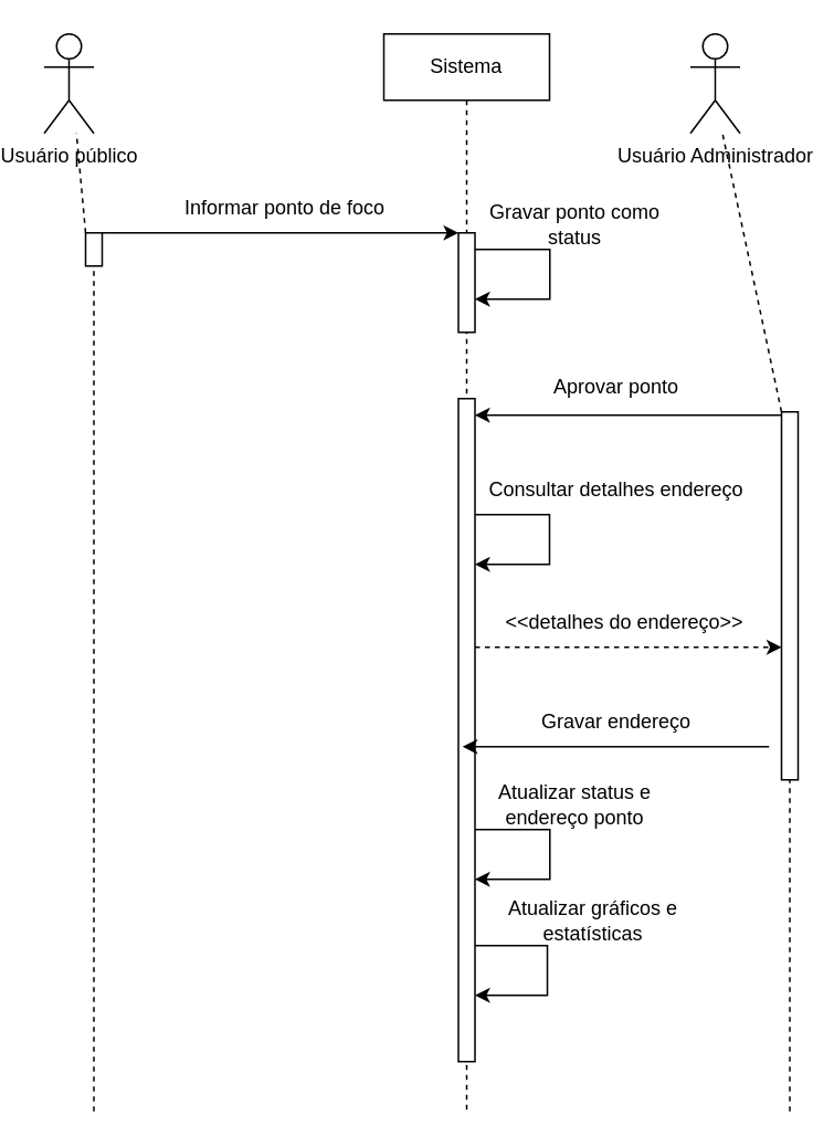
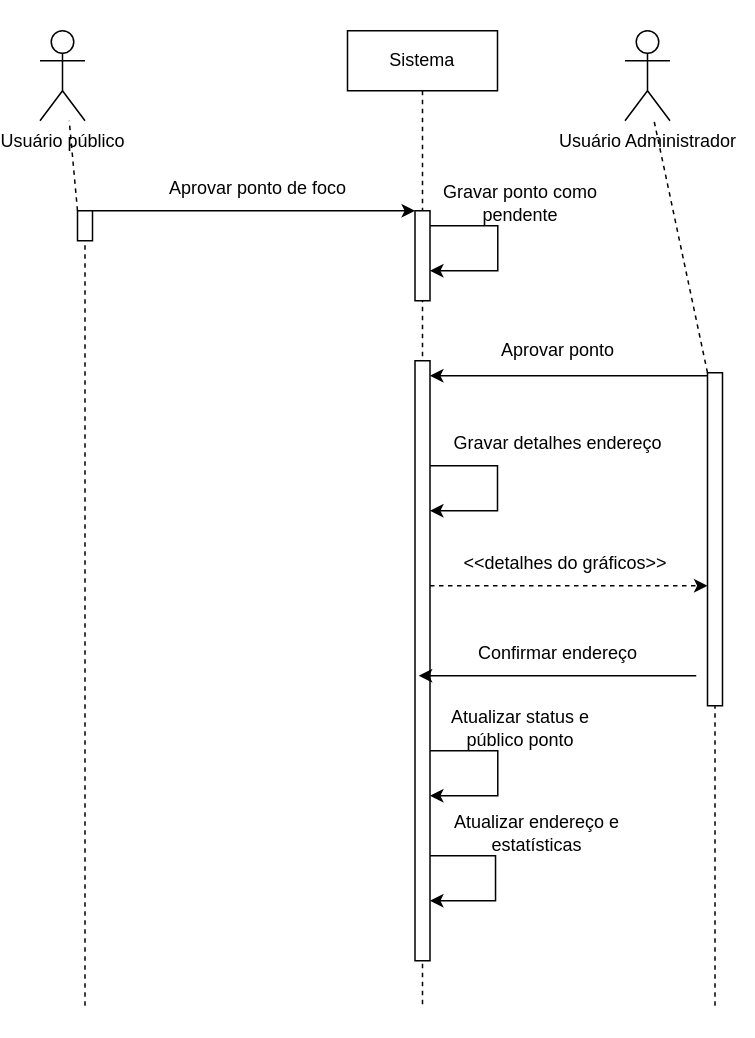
- <mxCell id="14" value="Informar ponto de foco" style="text;html=1;align=center;verticalAlign=middle;resizable=0;points=[];autosize=1;strokeColor=none;fillColor=none;" vertex="1" parent="1"><mxGeometry x="95" y="110" width="140" height="30" as="geometry" /></mxCell>
+ <mxCell id="14" value="Aprovar ponto de foco" style="text;html=1;align=center;verticalAlign=middle;resizable=0;points=[];autosize=1;strokeColor=none;fillColor=none;" vertex="1" parent="1"><mxGeometry x="95" y="110" width="140" height="30" as="geometry" /></mxCell>
- <mxCell id="15" value="Gravar ponto como status" style="text;html=1;align=center;verticalAlign=middle;whiteSpace=wrap;rounded=0;" vertex="1" parent="1"><mxGeometry x="288" y="120" width="105" height="30" as="geometry" /></mxCell>
+ <mxCell id="15" value="Gravar ponto como pendente" style="text;html=1;align=center;verticalAlign=middle;whiteSpace=wrap;rounded=0;" vertex="1" parent="1"><mxGeometry x="288" y="120" width="105" height="30" as="geometry" /></mxCell>
- <mxCell id="18" value="Consultar detalhes endereço" style="text;html=1;align=center;verticalAlign=middle;resizable=0;points=[];autosize=1;strokeColor=none;fillColor=none;" vertex="1" parent="1"><mxGeometry x="275" y="280" width="180" height="30" as="geometry" /></mxCell>
+ <mxCell id="18" value="Gravar detalhes endereço" style="text;html=1;align=center;verticalAlign=middle;resizable=0;points=[];autosize=1;strokeColor=none;fillColor=none;" vertex="1" parent="1"><mxGeometry x="275" y="280" width="180" height="30" as="geometry" /></mxCell>
- <mxCell id="24" value="&amp;lt;&amp;lt;detalhes do endereço&amp;gt;&amp;gt;" style="text;html=1;align=center;verticalAlign=middle;resizable=0;points=[];autosize=1;strokeColor=none;fillColor=none;" vertex="1" parent="1"><mxGeometry x="285" y="360" width="170" height="30" as="geometry" /></mxCell>
+ <mxCell id="24" value="&amp;lt;&amp;lt;detalhes do gráficos&amp;gt;&amp;gt;" style="text;html=1;align=center;verticalAlign=middle;resizable=0;points=[];autosize=1;strokeColor=none;fillColor=none;" vertex="1" parent="1"><mxGeometry x="285" y="360" width="170" height="30" as="geometry" /></mxCell>
- <mxCell id="26" value="Gravar endereço" style="text;html=1;align=center;verticalAlign=middle;resizable=0;points=[];autosize=1;strokeColor=none;fillColor=none;" vertex="1" parent="1"><mxGeometry x="300" y="420" width="130" height="30" as="geometry" /></mxCell>
+ <mxCell id="26" value="Confirmar endereço" style="text;html=1;align=center;verticalAlign=middle;resizable=0;points=[];autosize=1;strokeColor=none;fillColor=none;" vertex="1" parent="1"><mxGeometry x="300" y="420" width="130" height="30" as="geometry" /></mxCell>
- <mxCell id="27" value="Atualizar status e endereço ponto" style="text;html=1;align=center;verticalAlign=middle;whiteSpace=wrap;rounded=0;" vertex="1" parent="1"><mxGeometry x="288" y="470" width="105" height="30" as="geometry" /></mxCell>
+ <mxCell id="27" value="Atualizar status e público ponto" style="text;html=1;align=center;verticalAlign=middle;whiteSpace=wrap;rounded=0;" vertex="1" parent="1"><mxGeometry x="288" y="470" width="105" height="30" as="geometry" /></mxCell>
- <mxCell id="28" value="Atualizar gráficos e estatísticas" style="text;html=1;align=center;verticalAlign=middle;whiteSpace=wrap;rounded=0;" vertex="1" parent="1"><mxGeometry x="286.5" y="540" width="128.5" height="30" as="geometry" /></mxCell>
+ <mxCell id="28" value="Atualizar endereço e estatísticas" style="text;html=1;align=center;verticalAlign=middle;whiteSpace=wrap;rounded=0;" vertex="1" parent="1"><mxGeometry x="286.5" y="540" width="128.5" height="30" as="geometry" /></mxCell>
